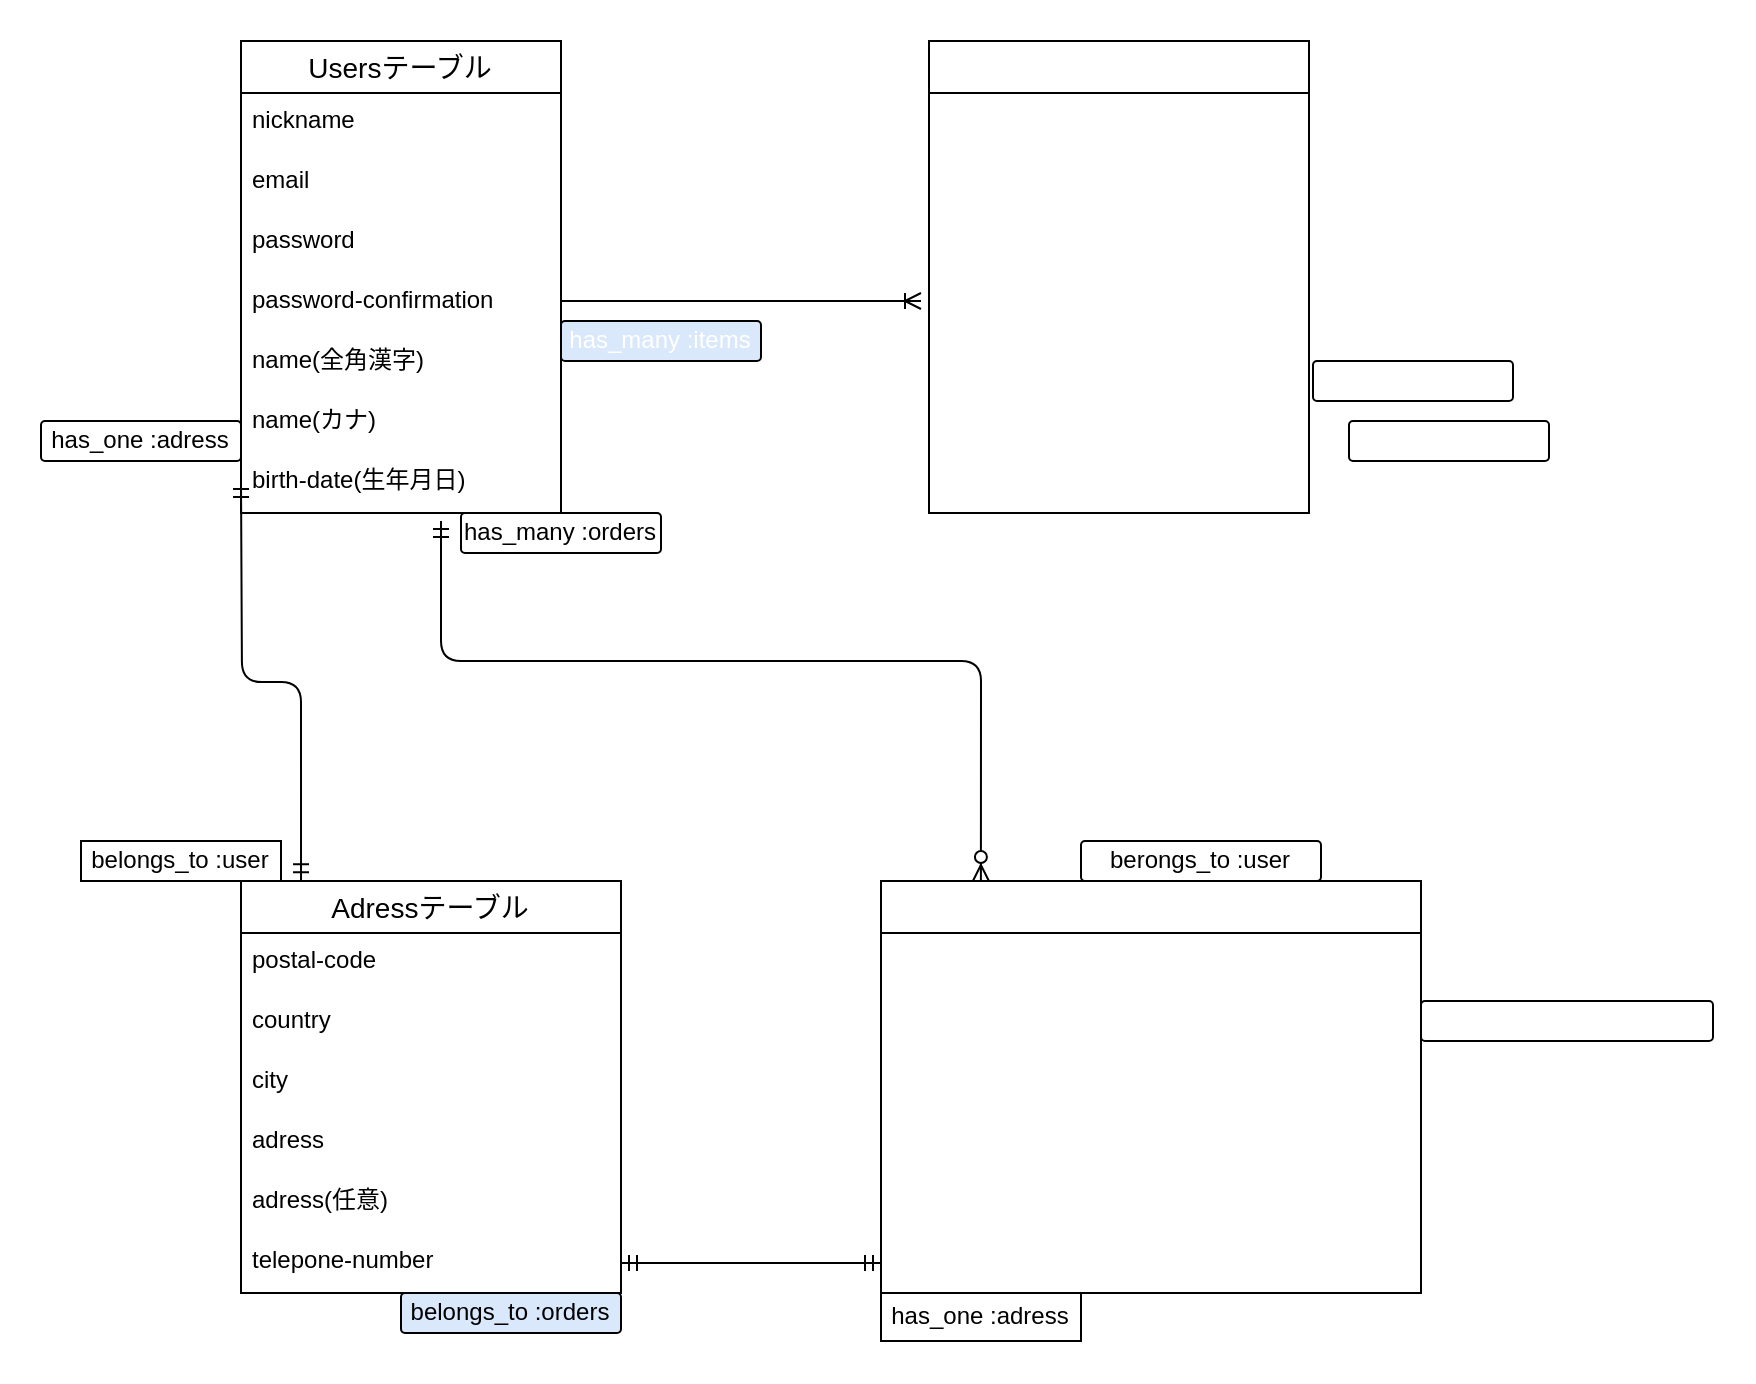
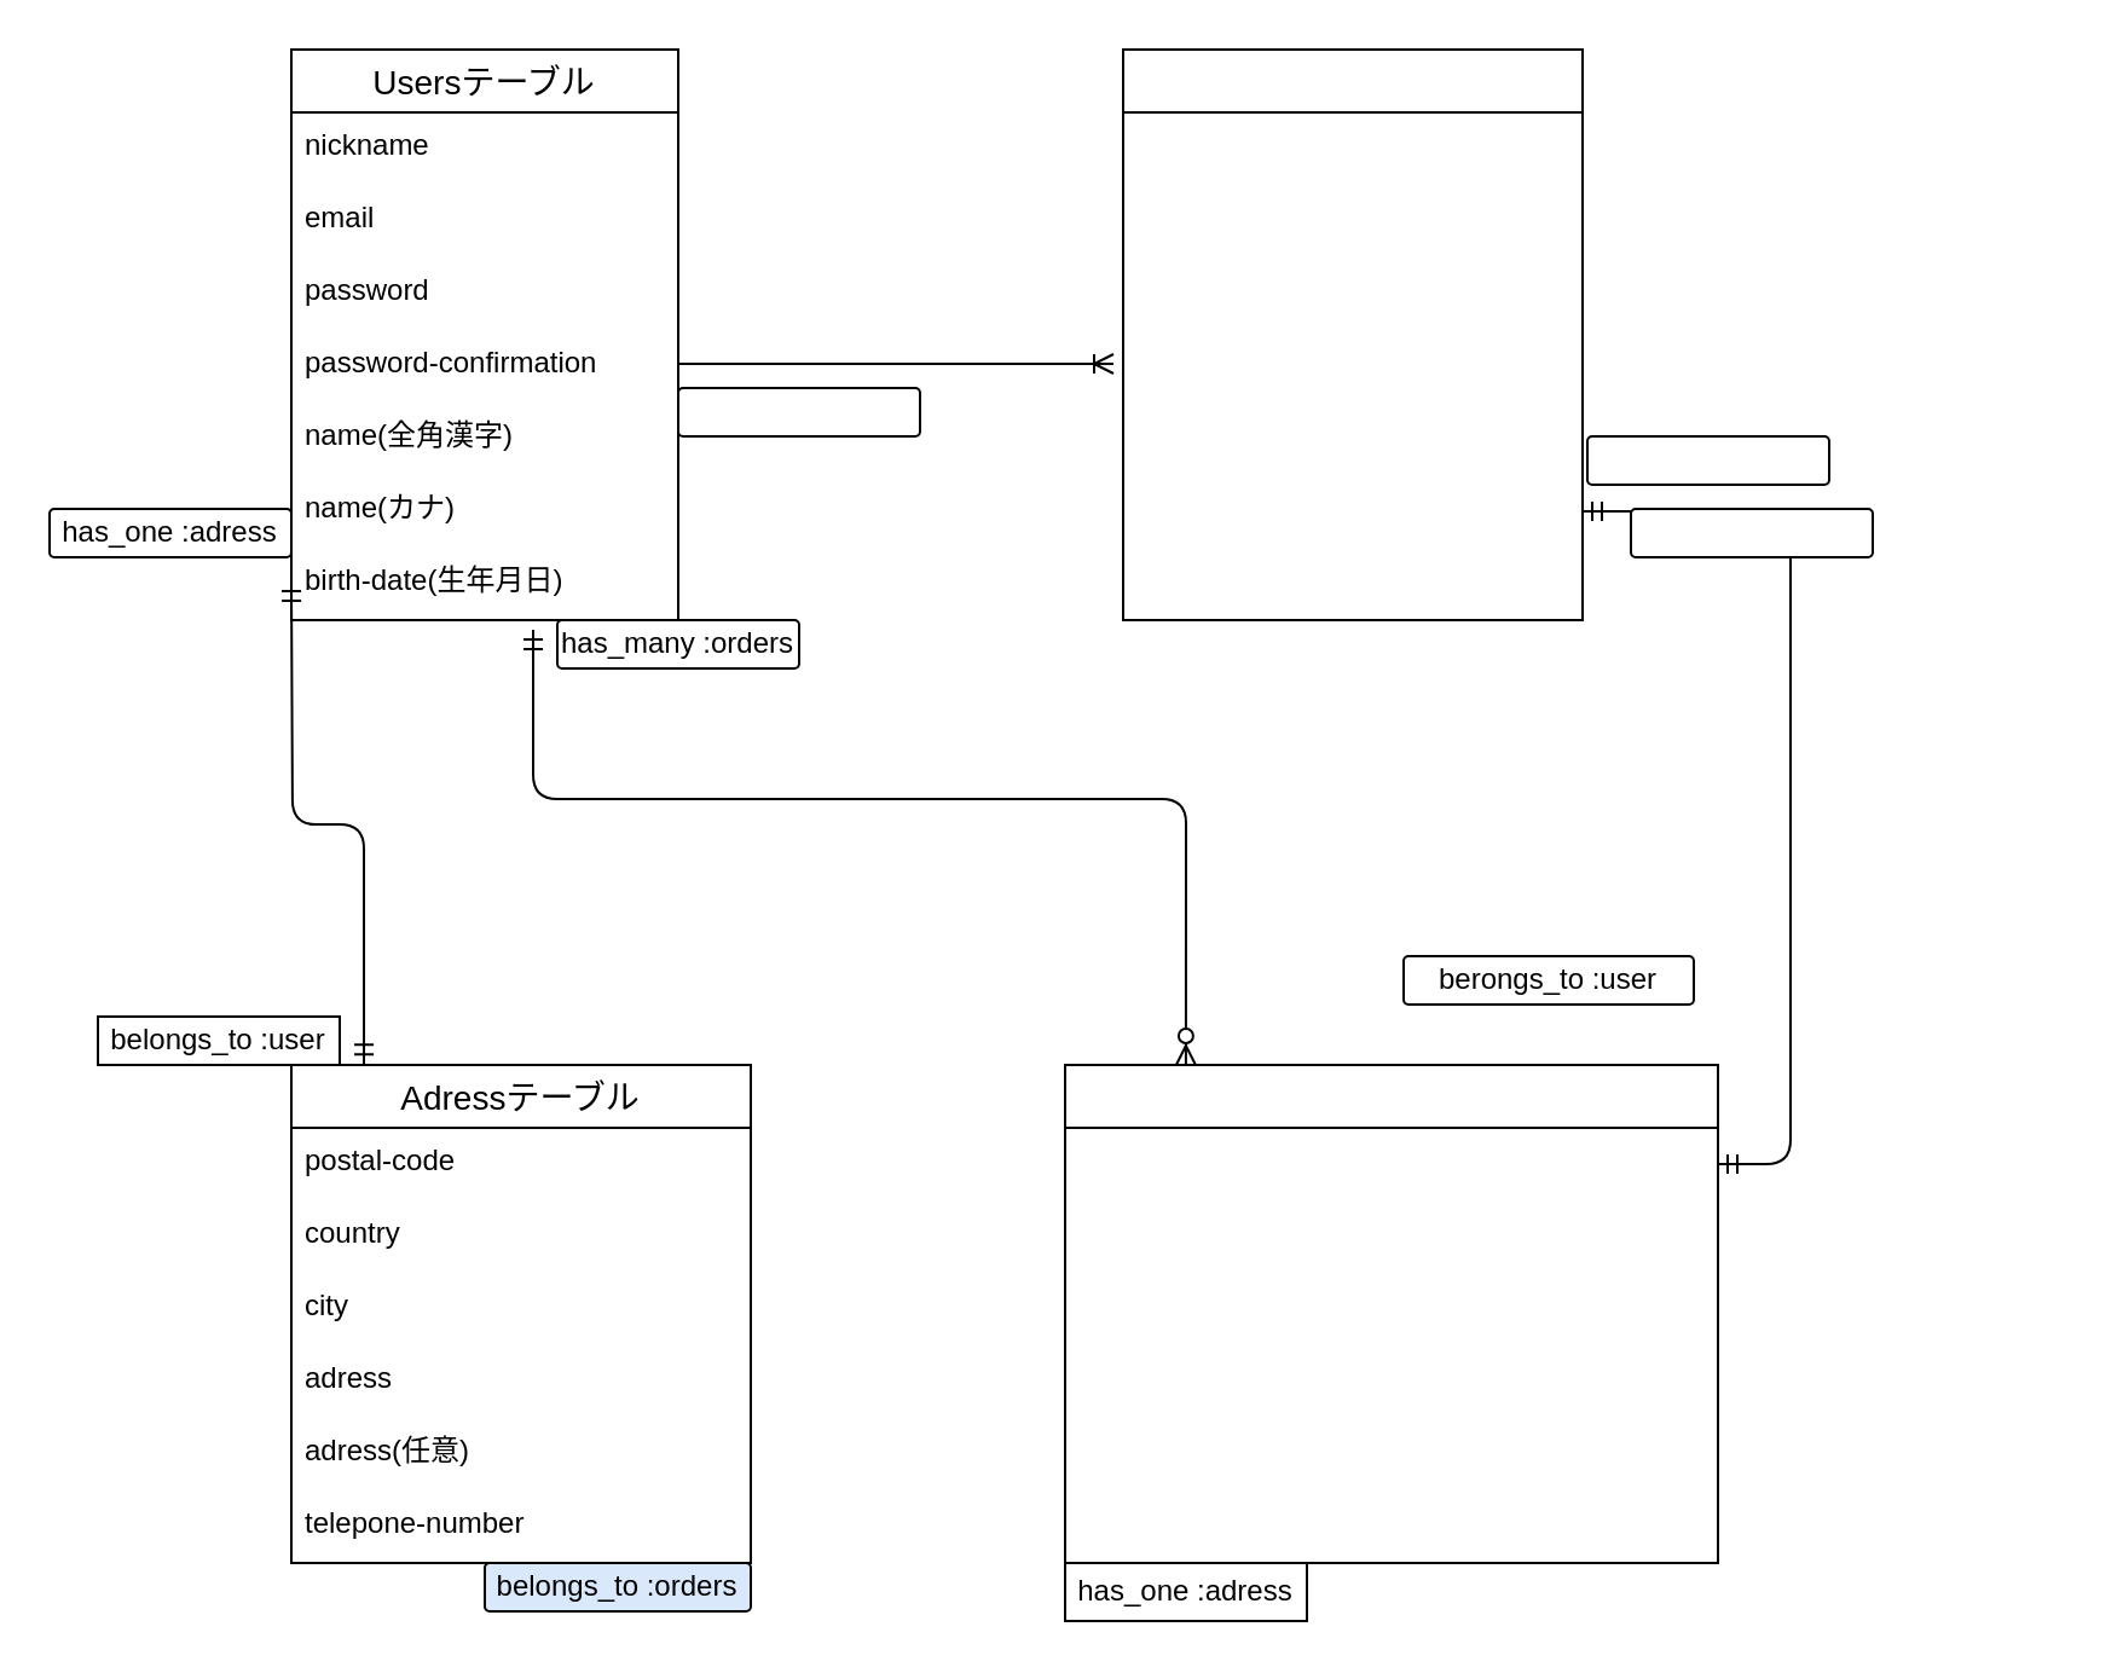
- <mxCell id="30" value="has_many :items" style="rounded=1;arcSize=10;whiteSpace=wrap;html=1;align=center;fontColor=#FFFFFF;fillColor=#dae8fc;" parent="1" vertex="1"><mxGeometry x="280" y="160" width="100" height="20" as="geometry" /></mxCell>
+ <mxCell id="30" value="has_many :items" style="rounded=1;arcSize=10;whiteSpace=wrap;html=1;align=center;fontColor=#FFFFFF;" parent="1" vertex="1"><mxGeometry x="280" y="160" width="100" height="20" as="geometry" /></mxCell>
+ <mxCell id="26" value="" style="edgeStyle=entityRelationEdgeStyle;fontSize=12;html=1;endArrow=ERmandOne;startArrow=ERmandOne;fontColor=#FFFFFF;exitX=1;exitY=0.5;exitDx=0;exitDy=0;" parent="1" source="16" target="20" edge="1"><mxGeometry width="100" height="100" relative="1" as="geometry"><mxPoint x="760" y="470" as="sourcePoint" /><mxPoint x="560" y="270" as="targetPoint" /></mxGeometry></mxCell>
- <mxCell id="40" value="berongs_to :user" style="rounded=1;arcSize=10;whiteSpace=wrap;html=1;align=center;" vertex="1" parent="1"><mxGeometry x="540" y="420" width="120" height="20" as="geometry" /></mxCell>
+ <mxCell id="40" value="berongs_to :user" style="rounded=1;arcSize=10;whiteSpace=wrap;html=1;align=center;" vertex="1" parent="1"><mxGeometry x="580" y="395" width="120" height="20" as="geometry" /></mxCell>
- <mxCell id="27" value="berongs_to :items" style="rounded=1;arcSize=10;whiteSpace=wrap;html=1;align=center;fontColor=#FFFFFF;" parent="1" vertex="1"><mxGeometry x="710" y="500" width="146" height="20" as="geometry" /></mxCell>
- <mxCell id="39" value="" style="edgeStyle=entityRelationEdgeStyle;fontSize=12;html=1;endArrow=ERmandOne;startArrow=ERmandOne;entryX=0;entryY=0.5;entryDx=0;entryDy=0;exitX=1;exitY=0.5;exitDx=0;exitDy=0;" edge="1" parent="1" source="37" target="25"><mxGeometry width="100" height="100" relative="1" as="geometry"><mxPoint x="320" y="511" as="sourcePoint" /><mxPoint x="440" y="510" as="targetPoint" /></mxGeometry></mxCell>
